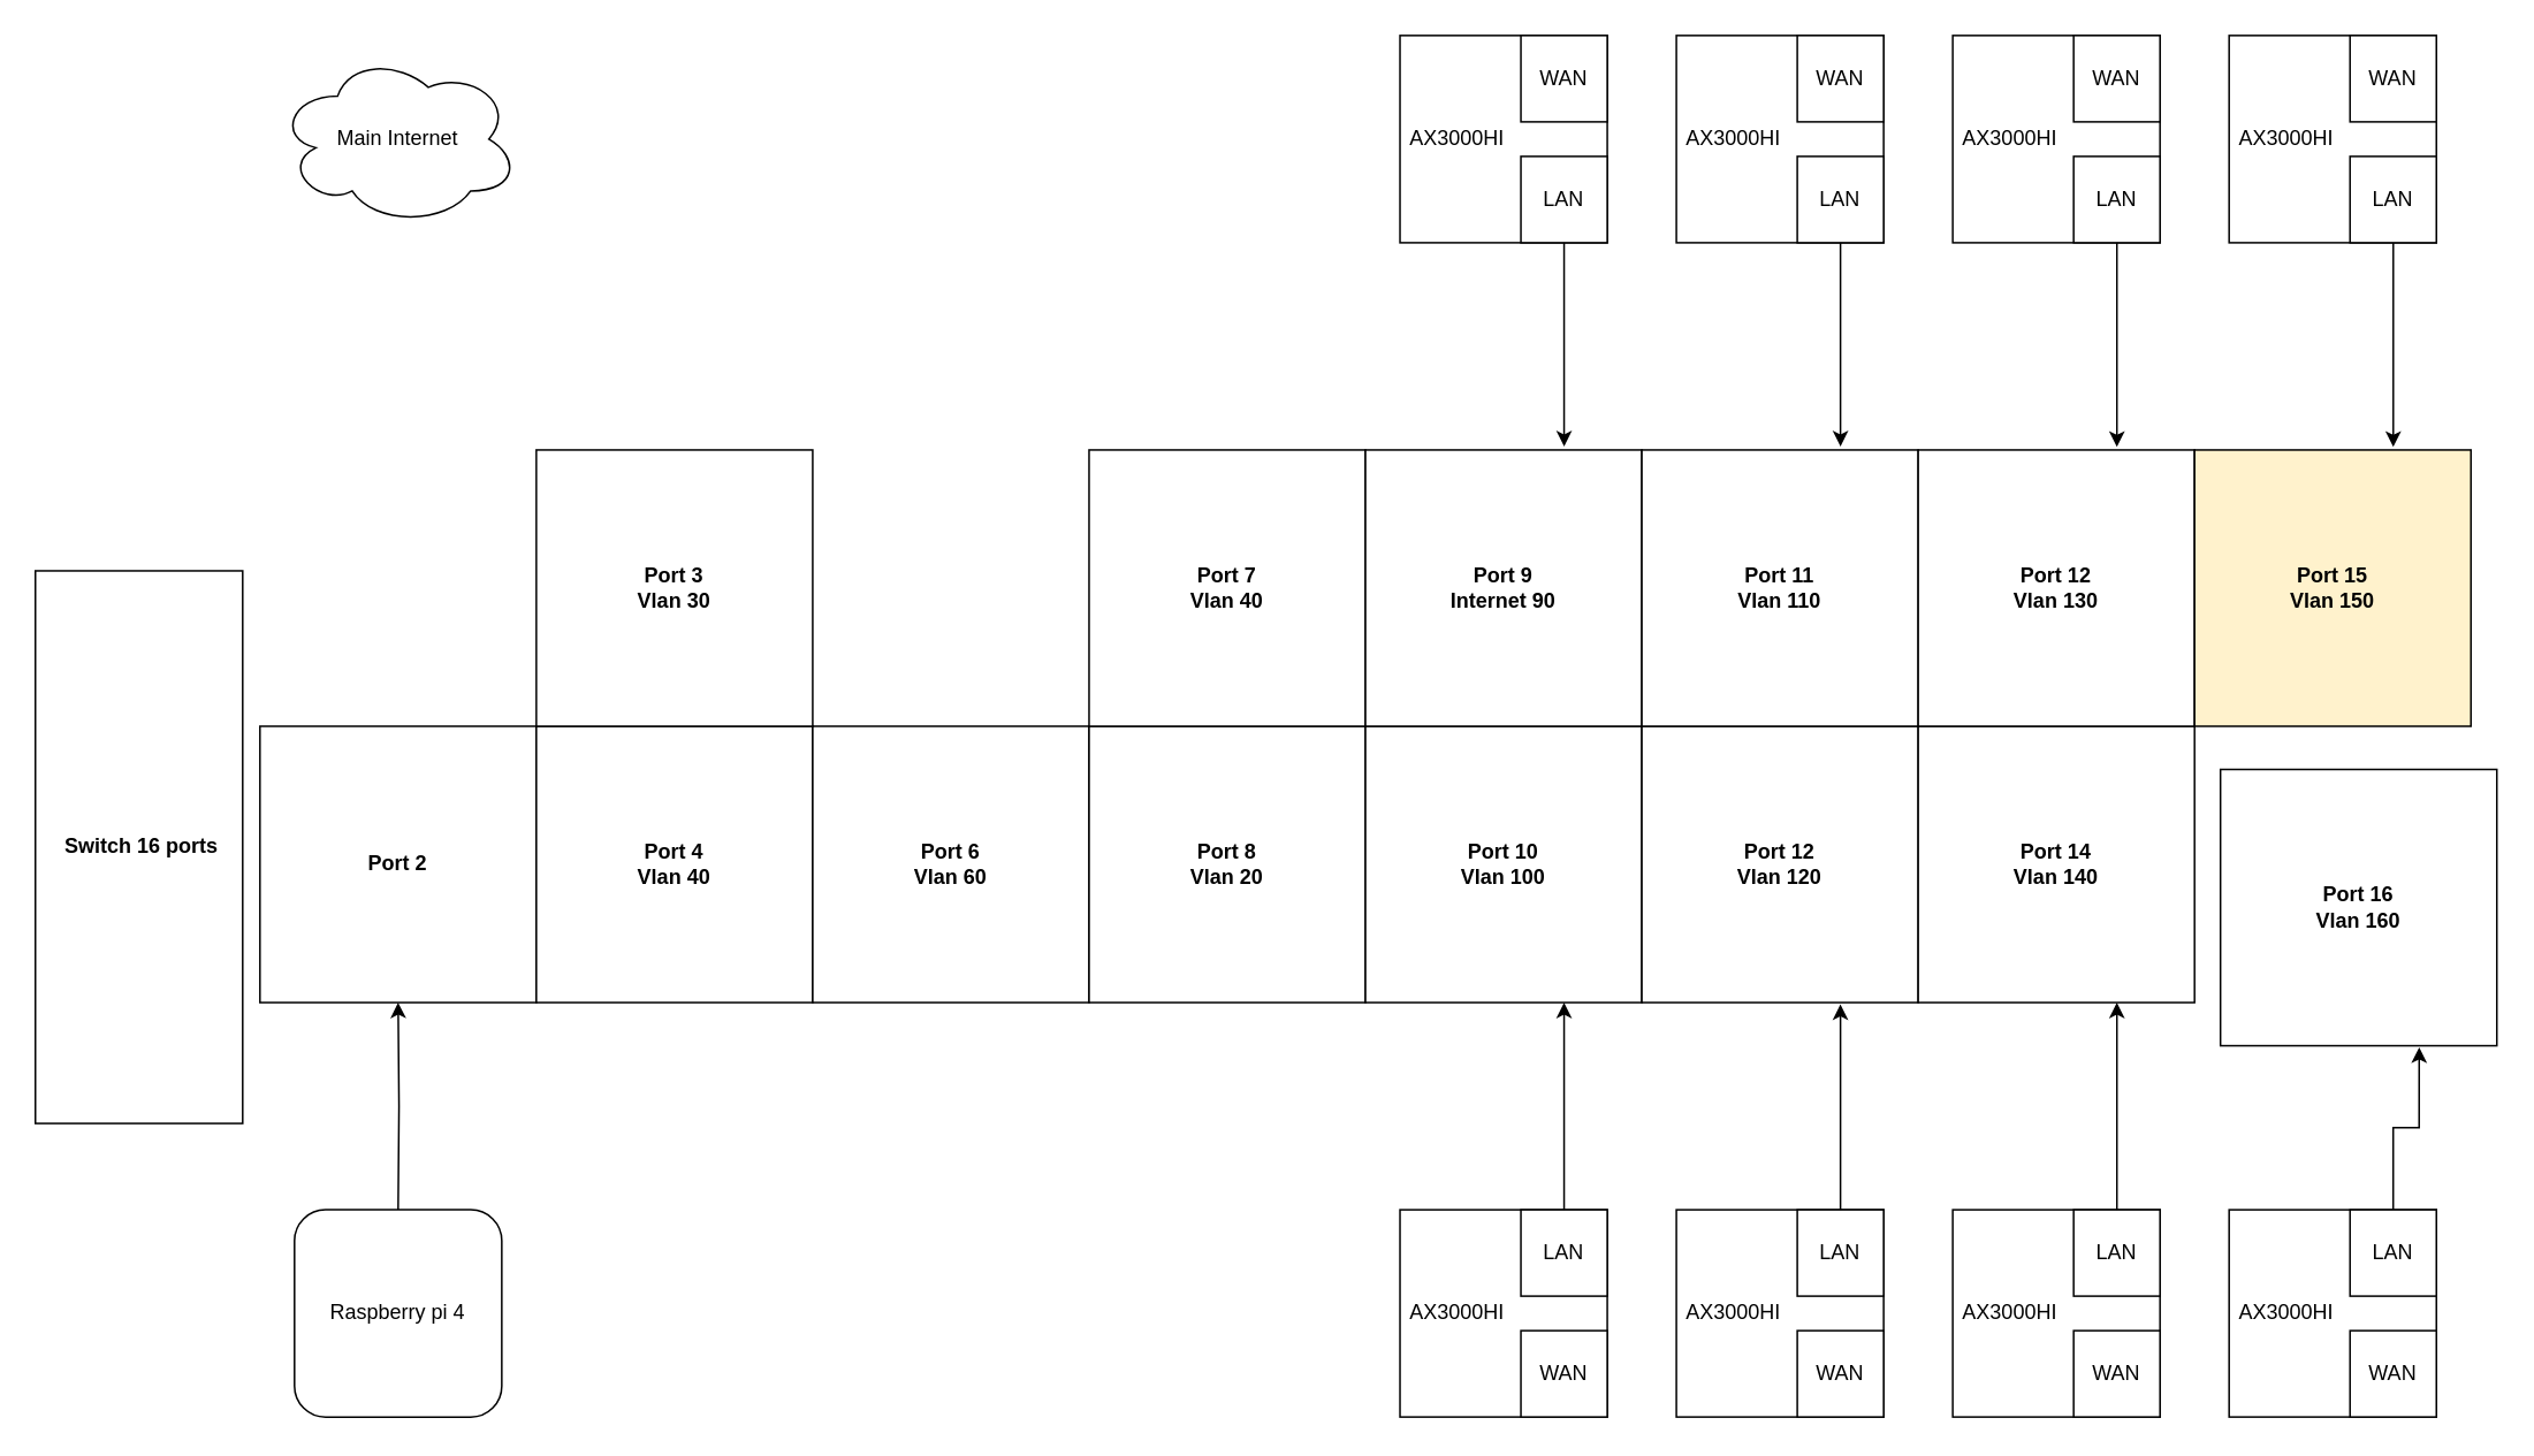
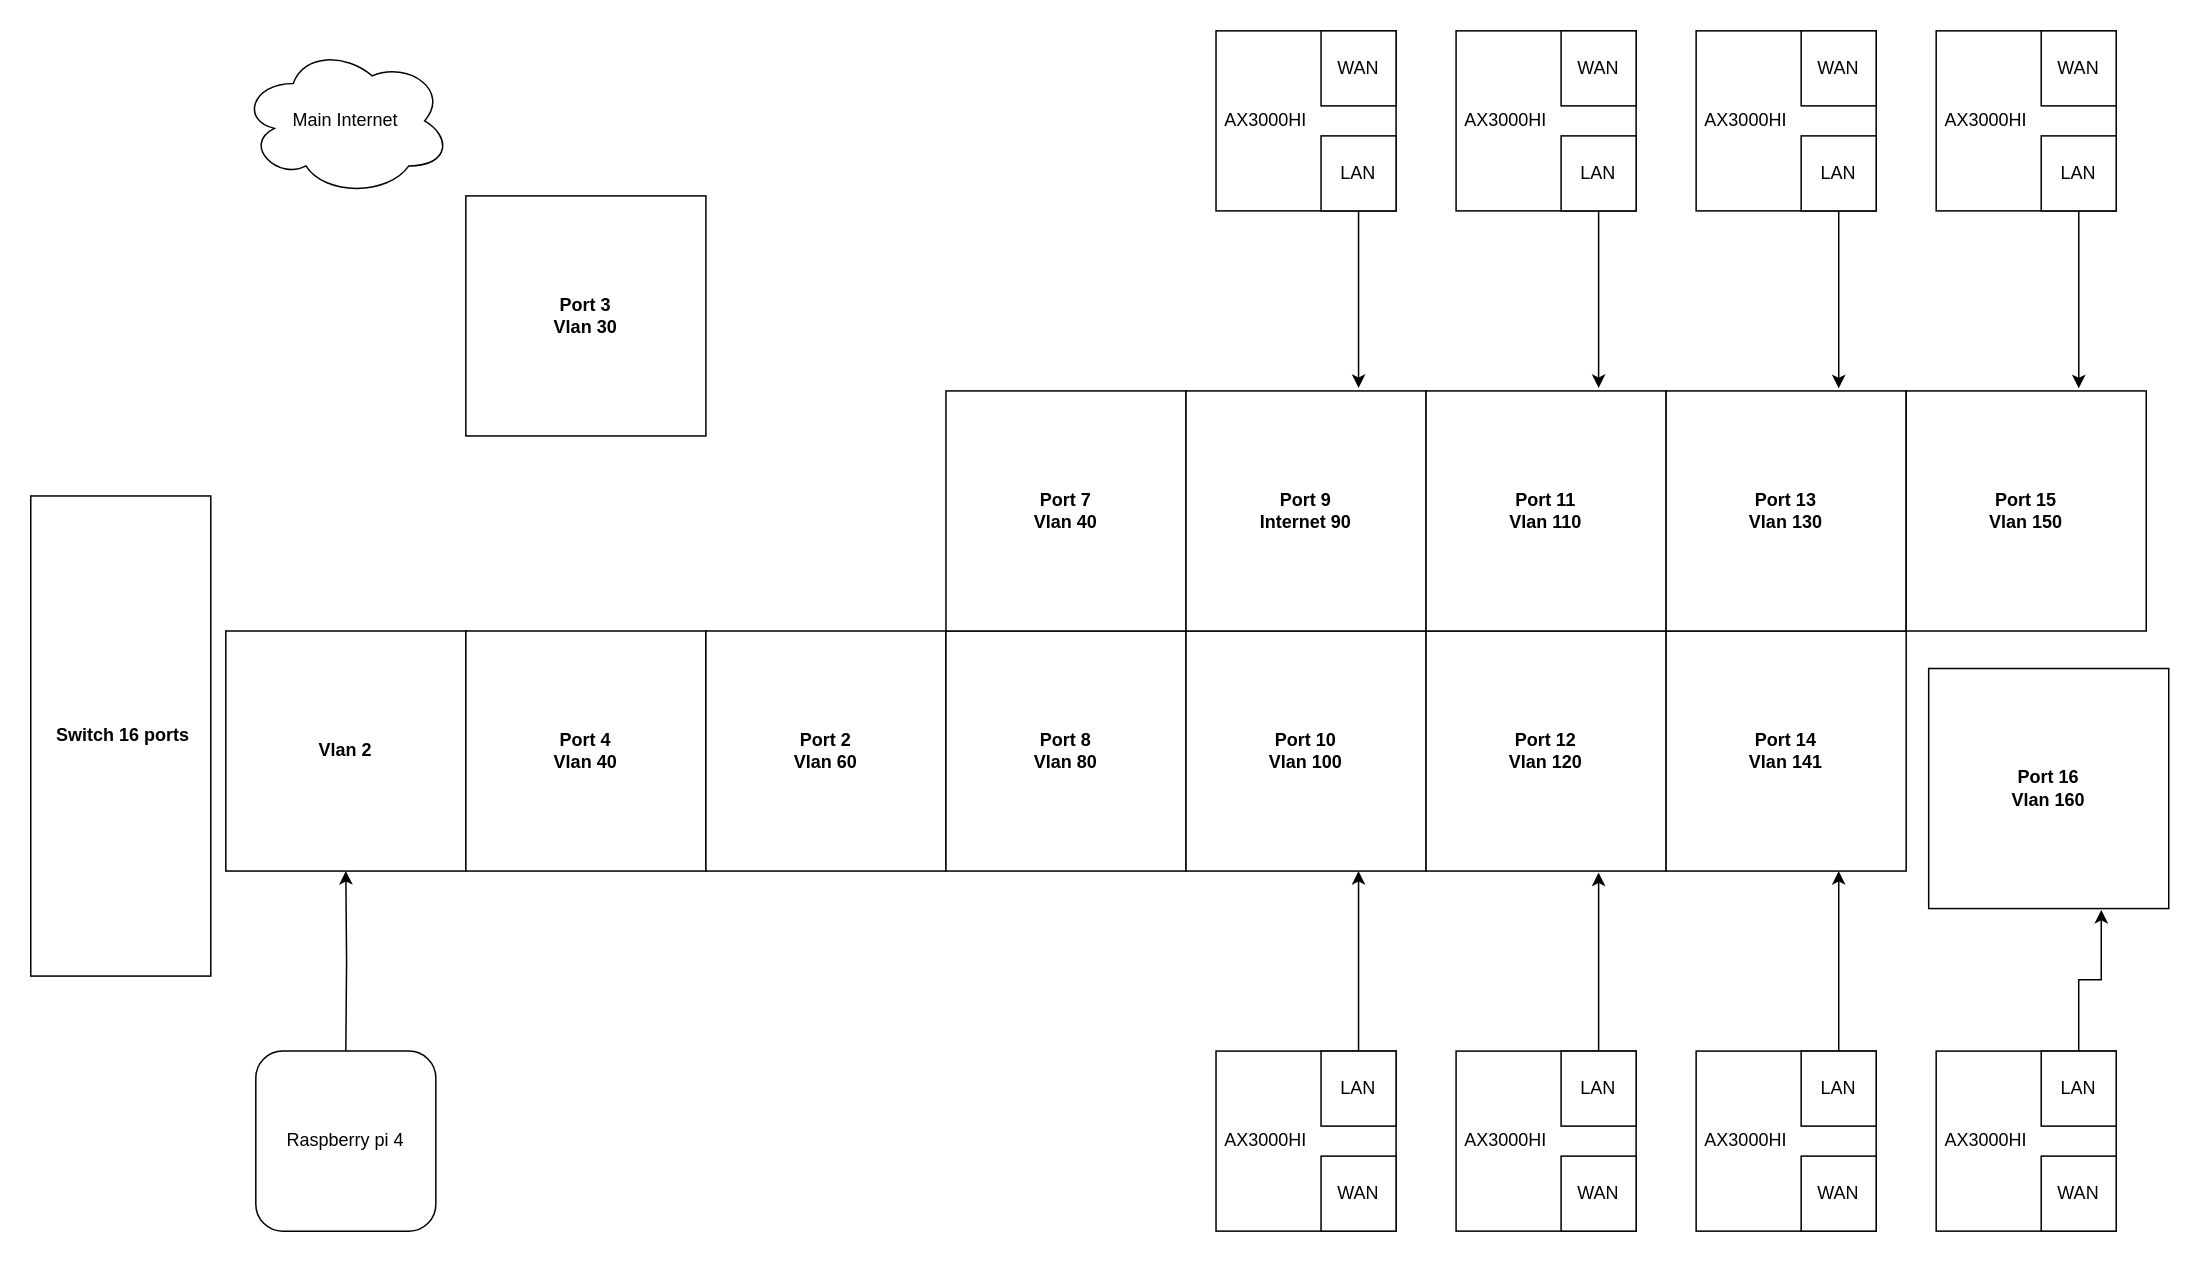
- <mxCell id="10" value="&lt;div&gt;Port 3&lt;/div&gt;&lt;div&gt;Vlan 30&lt;br&gt;&lt;/div&gt;" style="whiteSpace=wrap;html=1;aspect=fixed;fontStyle=1" vertex="1" parent="1"><mxGeometry x="310" y="260" width="160" height="160" as="geometry" /></mxCell>
+ <mxCell id="10" value="&lt;div&gt;Port 3&lt;/div&gt;&lt;div&gt;Vlan 30&lt;br&gt;&lt;/div&gt;" style="whiteSpace=wrap;html=1;aspect=fixed;fontStyle=1" vertex="1" parent="1"><mxGeometry x="310" y="130" width="160" height="160" as="geometry" /></mxCell>
- <mxCell id="14" value="&lt;div&gt;Port 12&lt;/div&gt;&lt;div&gt;Vlan 130&lt;br&gt;&lt;/div&gt;" style="whiteSpace=wrap;html=1;aspect=fixed;fontStyle=1" vertex="1" parent="1"><mxGeometry x="1110" y="260" width="160" height="160" as="geometry" /></mxCell>
+ <mxCell id="14" value="&lt;div&gt;Port 13&lt;/div&gt;&lt;div&gt;Vlan 130&lt;br&gt;&lt;/div&gt;" style="whiteSpace=wrap;html=1;aspect=fixed;fontStyle=1" vertex="1" parent="1"><mxGeometry x="1110" y="260" width="160" height="160" as="geometry" /></mxCell>
- <mxCell id="15" value="&lt;div&gt;Port 15&lt;/div&gt;&lt;div&gt;Vlan 150&lt;br&gt;&lt;/div&gt;" style="whiteSpace=wrap;html=1;aspect=fixed;fontStyle=1;fillColor=#fff2cc;" vertex="1" parent="1"><mxGeometry x="1270" y="260" width="160" height="160" as="geometry" /></mxCell>
+ <mxCell id="15" value="&lt;div&gt;Port 15&lt;/div&gt;&lt;div&gt;Vlan 150&lt;br&gt;&lt;/div&gt;" style="whiteSpace=wrap;html=1;aspect=fixed;fontStyle=1" vertex="1" parent="1"><mxGeometry x="1270" y="260" width="160" height="160" as="geometry" /></mxCell>
- <mxCell id="2" value="&lt;div&gt;Port 2&lt;/div&gt;" style="whiteSpace=wrap;html=1;aspect=fixed;fontStyle=1" vertex="1" parent="1"><mxGeometry x="150" y="420" width="160" height="160" as="geometry" /></mxCell>
+ <mxCell id="2" value="&lt;div&gt;Vlan 2&lt;/div&gt;" style="whiteSpace=wrap;html=1;aspect=fixed;fontStyle=1" vertex="1" parent="1"><mxGeometry x="150" y="420" width="160" height="160" as="geometry" /></mxCell>
- <mxCell id="4" value="&lt;div&gt;Port 6&lt;/div&gt;&lt;div&gt;Vlan 60&lt;br&gt;&lt;/div&gt;" style="whiteSpace=wrap;html=1;aspect=fixed;fontStyle=1" vertex="1" parent="1"><mxGeometry x="470" y="420" width="160" height="160" as="geometry" /></mxCell>
+ <mxCell id="4" value="&lt;div&gt;Port 2&lt;/div&gt;&lt;div&gt;Vlan 60&lt;br&gt;&lt;/div&gt;" style="whiteSpace=wrap;html=1;aspect=fixed;fontStyle=1" vertex="1" parent="1"><mxGeometry x="470" y="420" width="160" height="160" as="geometry" /></mxCell>
- <mxCell id="5" value="&lt;div&gt;Port 8&lt;/div&gt;&lt;div&gt;Vlan 20&lt;br&gt;&lt;/div&gt;" style="whiteSpace=wrap;html=1;aspect=fixed;fontStyle=1" vertex="1" parent="1"><mxGeometry x="630" y="420" width="160" height="160" as="geometry" /></mxCell>
+ <mxCell id="5" value="&lt;div&gt;Port 8&lt;/div&gt;&lt;div&gt;Vlan 80&lt;br&gt;&lt;/div&gt;" style="whiteSpace=wrap;html=1;aspect=fixed;fontStyle=1" vertex="1" parent="1"><mxGeometry x="630" y="420" width="160" height="160" as="geometry" /></mxCell>
- <mxCell id="8" value="&lt;div&gt;Port 14&lt;/div&gt;&lt;div&gt;Vlan 140&lt;br&gt;&lt;/div&gt;" style="whiteSpace=wrap;html=1;aspect=fixed;fontStyle=1" vertex="1" parent="1"><mxGeometry x="1110" y="420" width="160" height="160" as="geometry" /></mxCell>
+ <mxCell id="8" value="&lt;div&gt;Port 14&lt;/div&gt;&lt;div&gt;Vlan 141&lt;br&gt;&lt;/div&gt;" style="whiteSpace=wrap;html=1;aspect=fixed;fontStyle=1" vertex="1" parent="1"><mxGeometry x="1110" y="420" width="160" height="160" as="geometry" /></mxCell>
